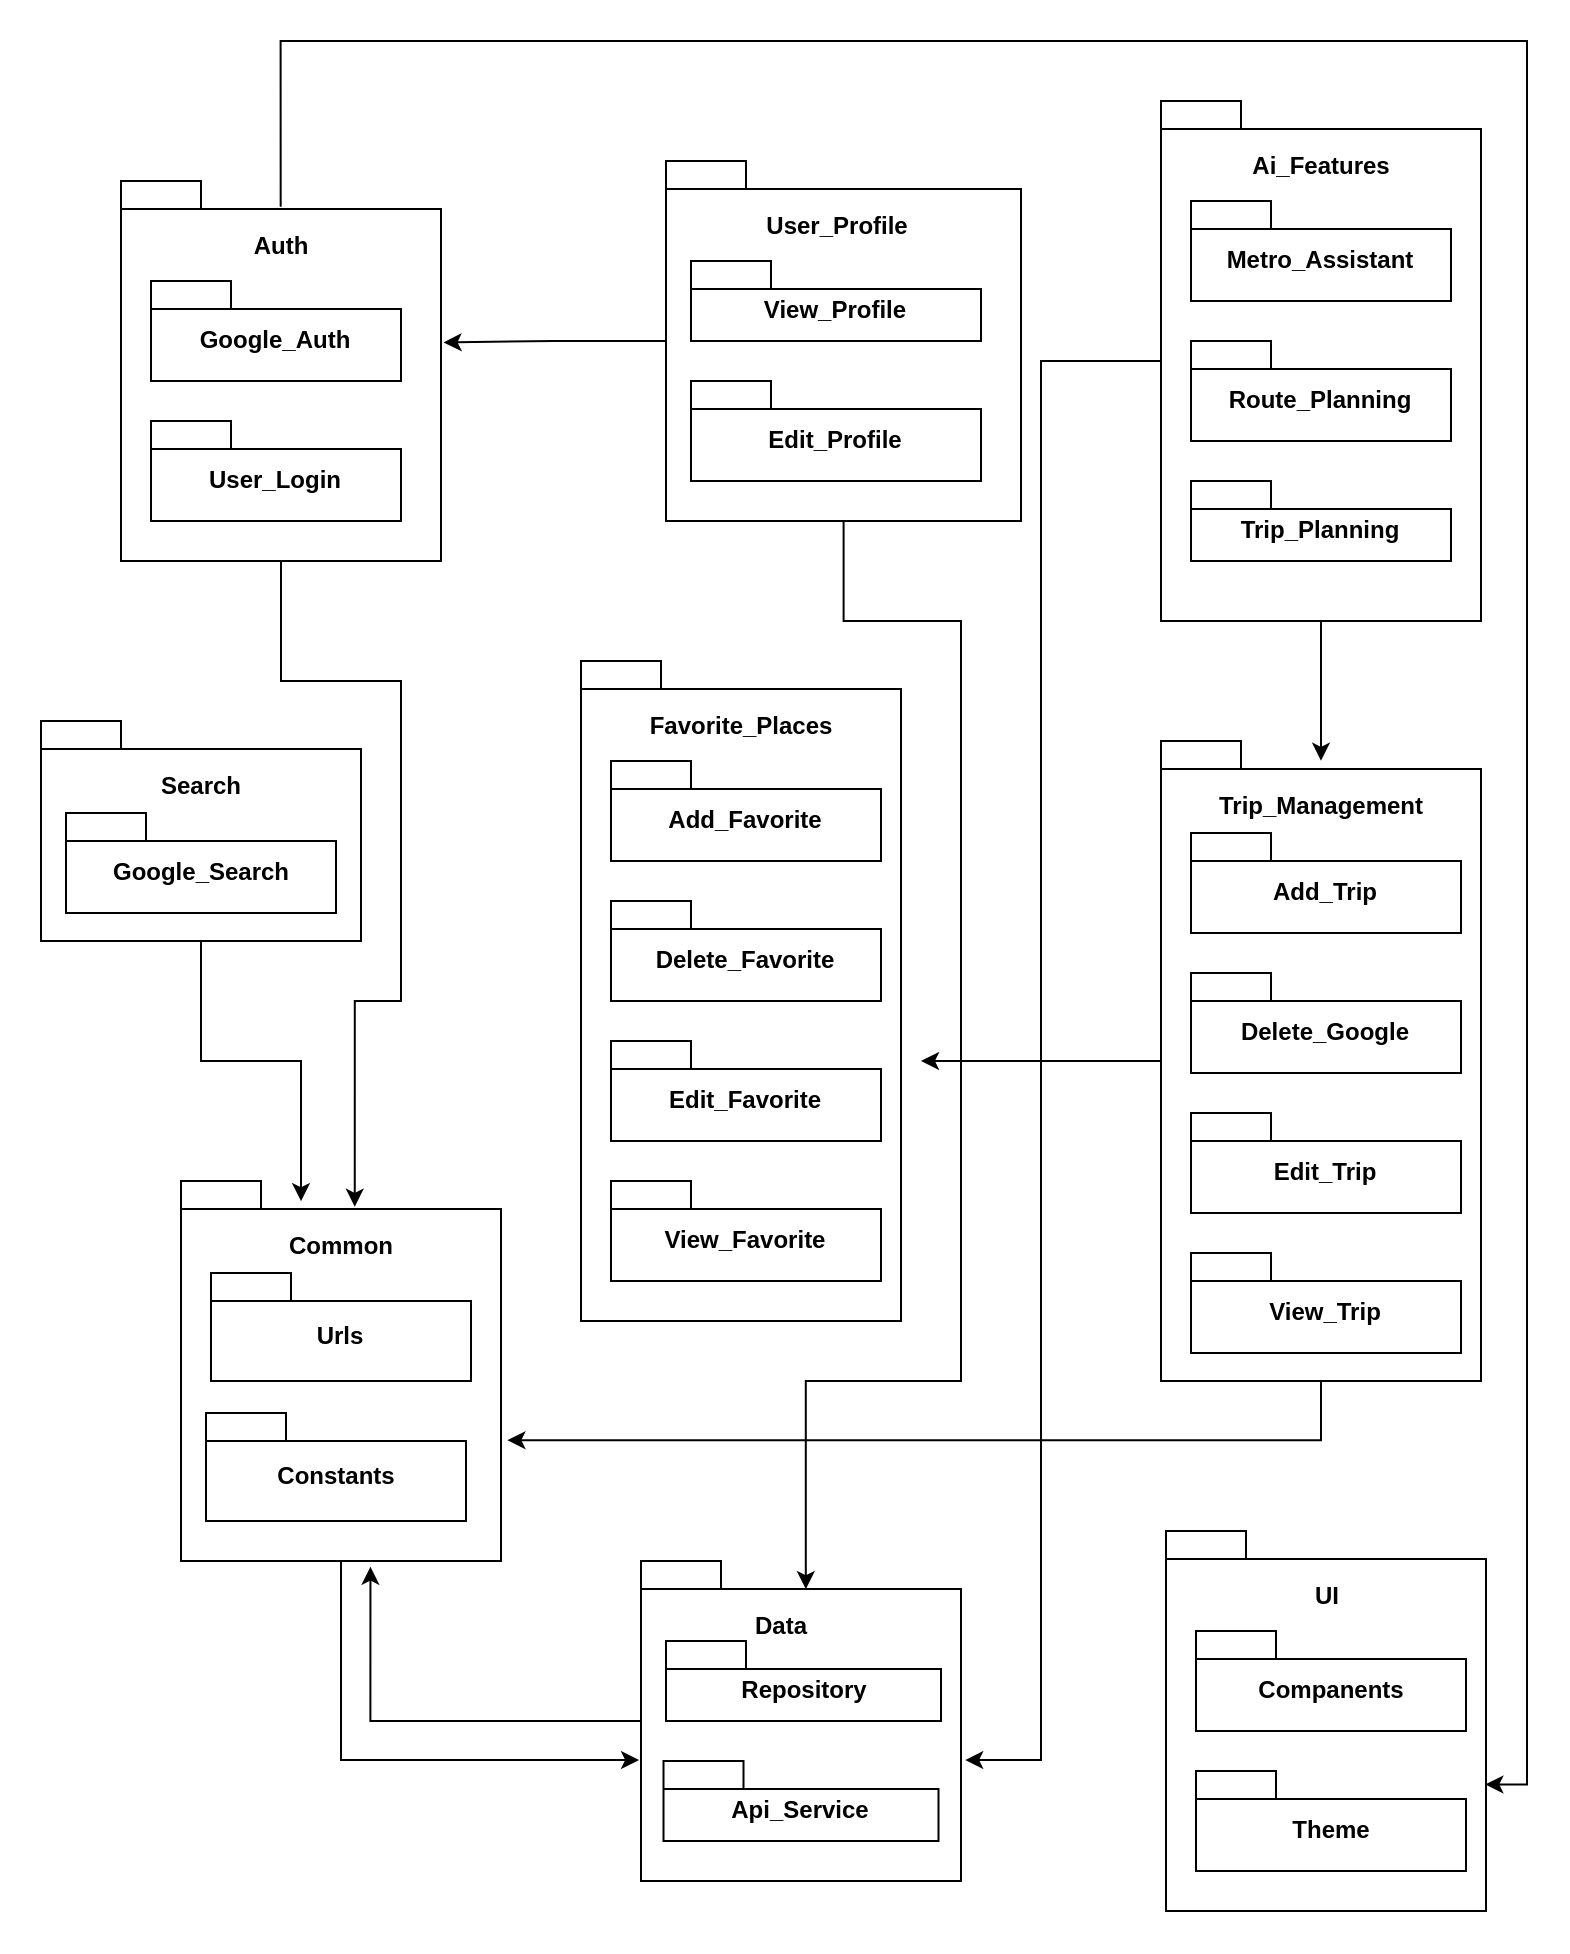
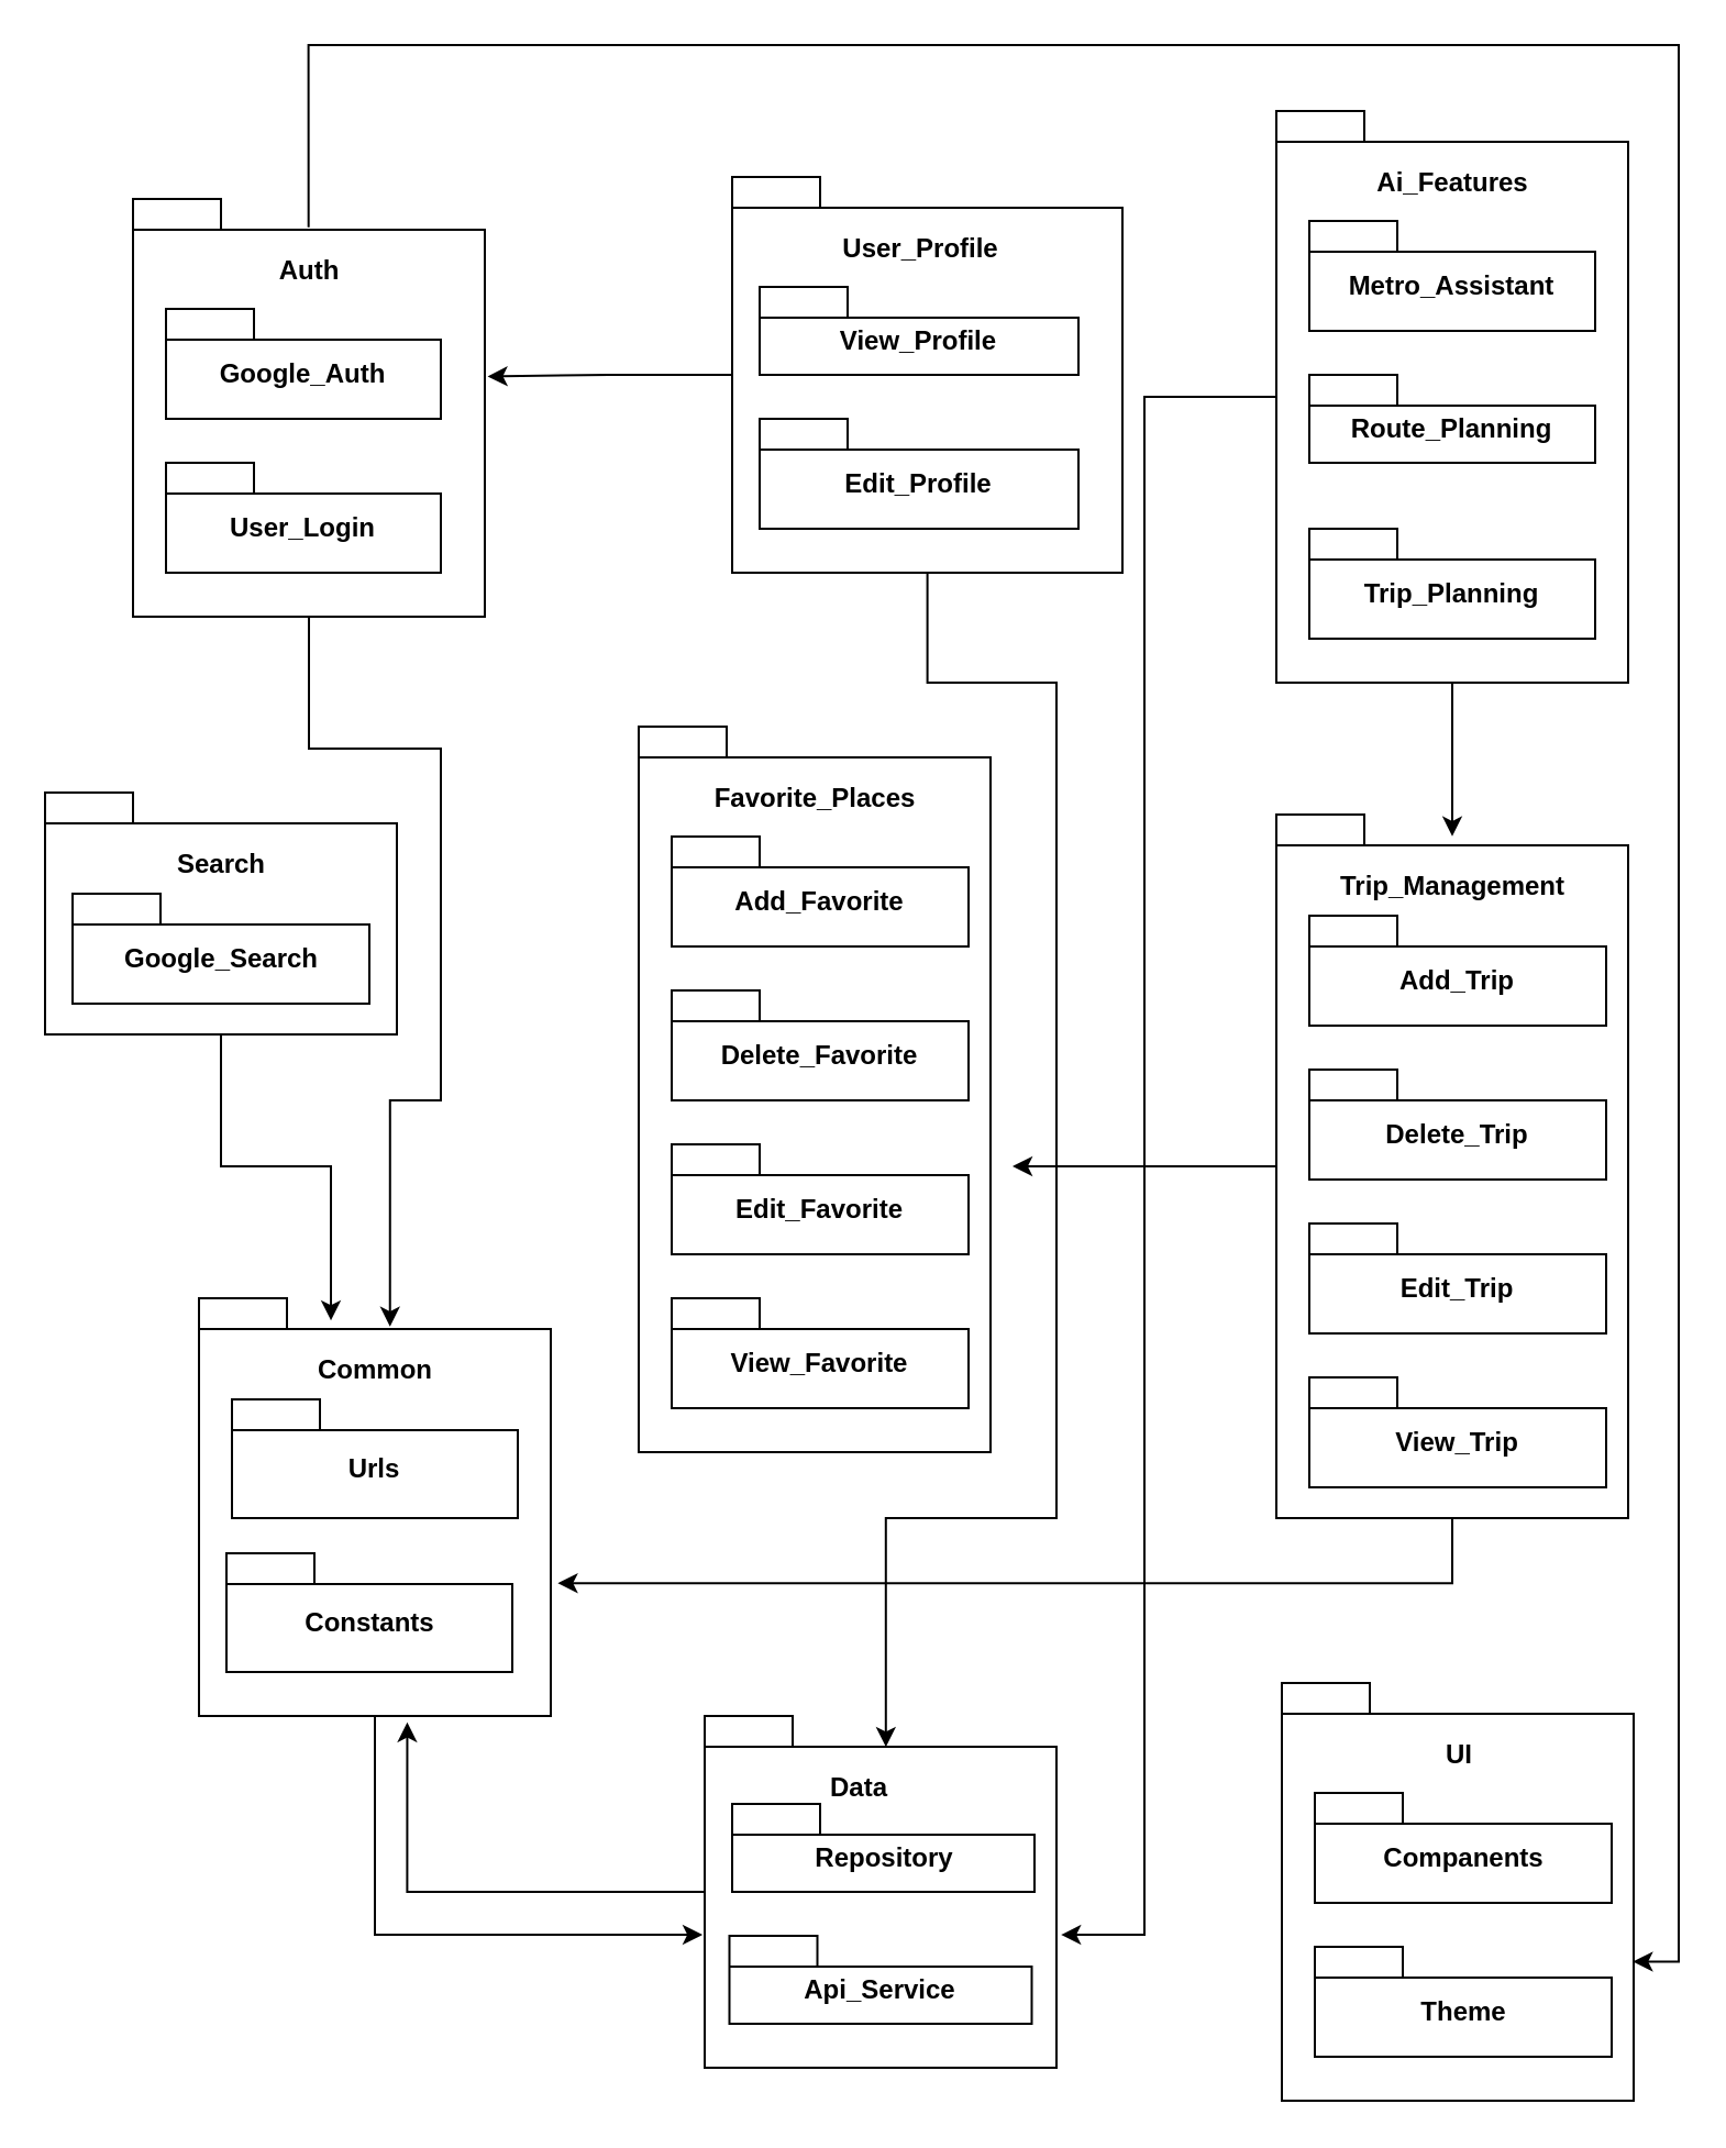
- <mxCell id="35" value="Route_Planning" style="shape=folder;fontStyle=1;spacingTop=10;tabWidth=40;tabHeight=14;tabPosition=left;html=1;whiteSpace=wrap;" vertex="1" parent="1"><mxGeometry x="595" y="170" width="130" height="50" as="geometry" /></mxCell>
+ <mxCell id="35" value="Route_Planning" style="shape=folder;fontStyle=1;spacingTop=10;tabWidth=40;tabHeight=14;tabPosition=left;html=1;whiteSpace=wrap;" vertex="1" parent="1"><mxGeometry x="595" y="170" width="130" height="40" as="geometry" /></mxCell>
- <mxCell id="38" value="Trip_Planning" style="shape=folder;fontStyle=1;spacingTop=10;tabWidth=40;tabHeight=14;tabPosition=left;html=1;whiteSpace=wrap;" vertex="1" parent="1"><mxGeometry x="595" y="240" width="130" height="40" as="geometry" /></mxCell>
+ <mxCell id="38" value="Trip_Planning" style="shape=folder;fontStyle=1;spacingTop=10;tabWidth=40;tabHeight=14;tabPosition=left;html=1;whiteSpace=wrap;" vertex="1" parent="1"><mxGeometry x="595" y="240" width="130" height="50" as="geometry" /></mxCell>
- <mxCell id="40" value="Delete_&lt;span style=&quot;text-wrap-mode: nowrap;&quot;&gt;Google&lt;/span&gt;" style="shape=folder;fontStyle=1;spacingTop=10;tabWidth=40;tabHeight=14;tabPosition=left;html=1;whiteSpace=wrap;" vertex="1" parent="1"><mxGeometry x="595" y="486" width="135" height="50" as="geometry" /></mxCell>
+ <mxCell id="40" value="Delete_&lt;span style=&quot;text-wrap-mode: nowrap;&quot;&gt;Trip&lt;/span&gt;" style="shape=folder;fontStyle=1;spacingTop=10;tabWidth=40;tabHeight=14;tabPosition=left;html=1;whiteSpace=wrap;" vertex="1" parent="1"><mxGeometry x="595" y="486" width="135" height="50" as="geometry" /></mxCell>
